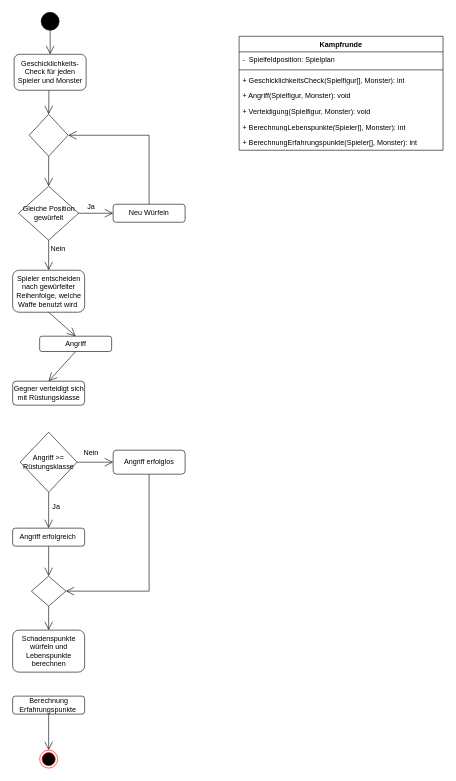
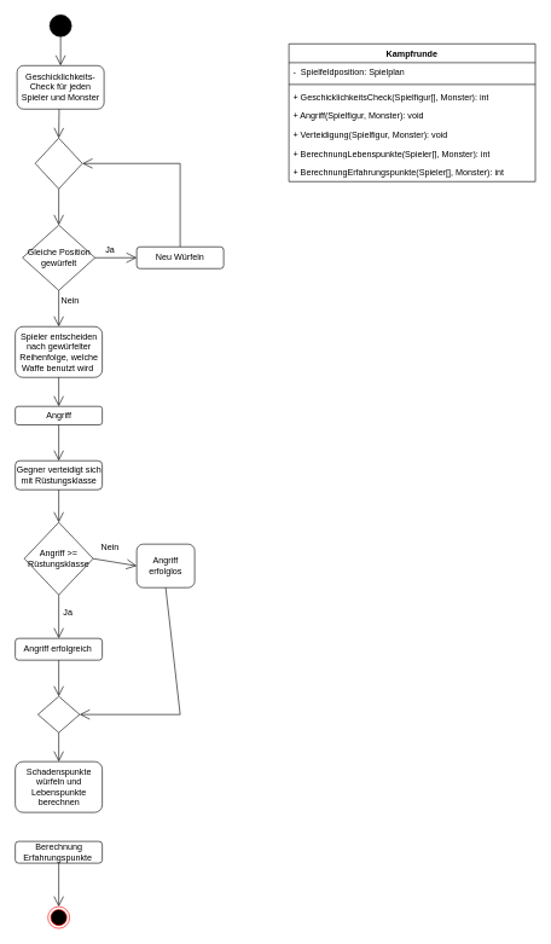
- <mxCell id="7" value="Angriff" style="rounded=1;whiteSpace=wrap;html=1;" vertex="1" parent="1"><mxGeometry x="65.5" y="560" width="120" height="25.5" as="geometry" /></mxCell>
+ <mxCell id="7" value="Angriff" style="rounded=1;whiteSpace=wrap;html=1;" vertex="1" parent="1"><mxGeometry x="20.5" y="560" width="120" height="25.5" as="geometry" /></mxCell>
+ <mxCell id="26" value="" style="endArrow=open;endFill=1;endSize=12;html=1;rounded=0;entryX=0.5;entryY=0;entryDx=0;entryDy=0;exitX=0.5;exitY=1;exitDx=0;exitDy=0;" edge="1" parent="1" source="8" target="9"><mxGeometry width="160" relative="1" as="geometry"><mxPoint x="78" y="680" as="sourcePoint" /><mxPoint x="91" y="645" as="targetPoint" /></mxGeometry></mxCell>
- <mxCell id="10" value="Angriff erfolglos" style="rounded=1;whiteSpace=wrap;html=1;" vertex="1" parent="1"><mxGeometry x="188" y="750" width="120" height="40" as="geometry" /></mxCell>
+ <mxCell id="10" value="Angriff erfolglos" style="rounded=1;whiteSpace=wrap;html=1;" vertex="1" parent="1"><mxGeometry x="188" y="750" width="80" height="60" as="geometry" /></mxCell>
